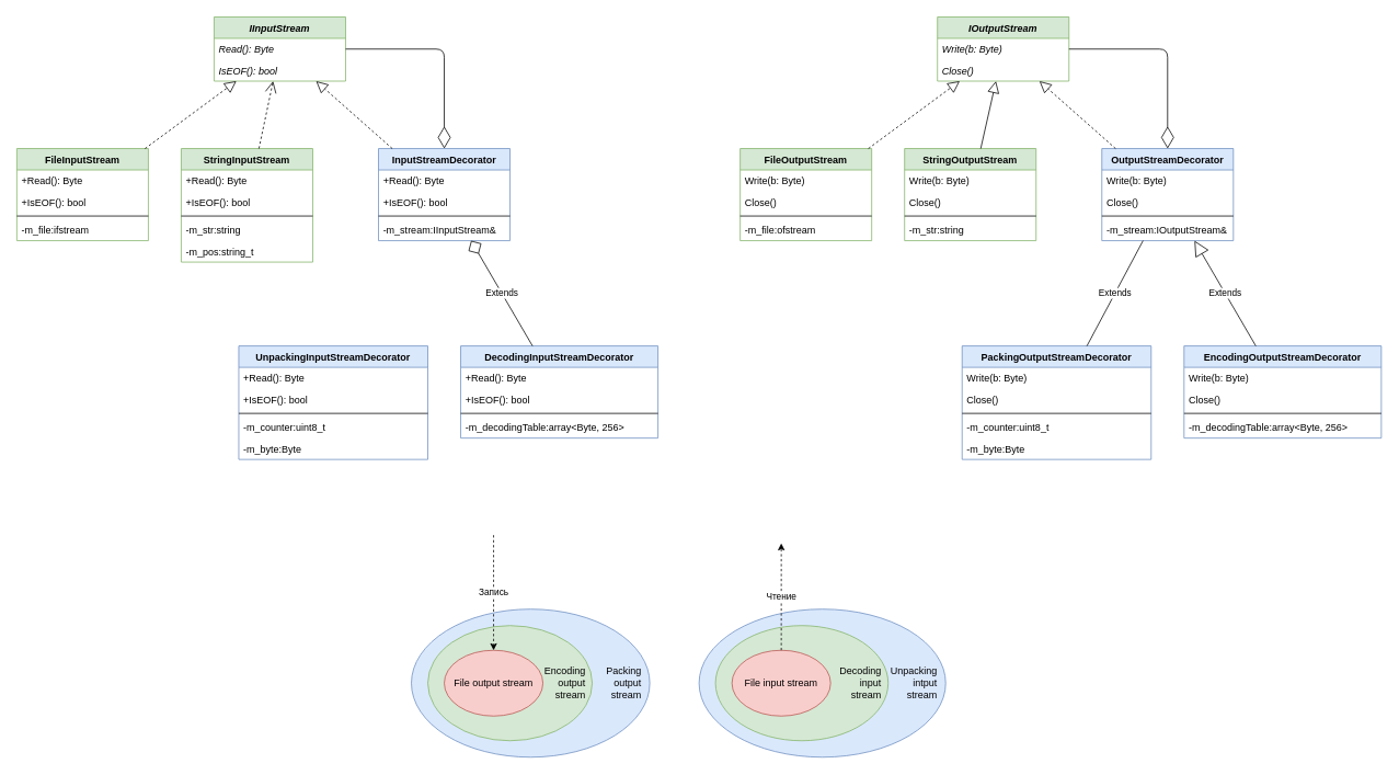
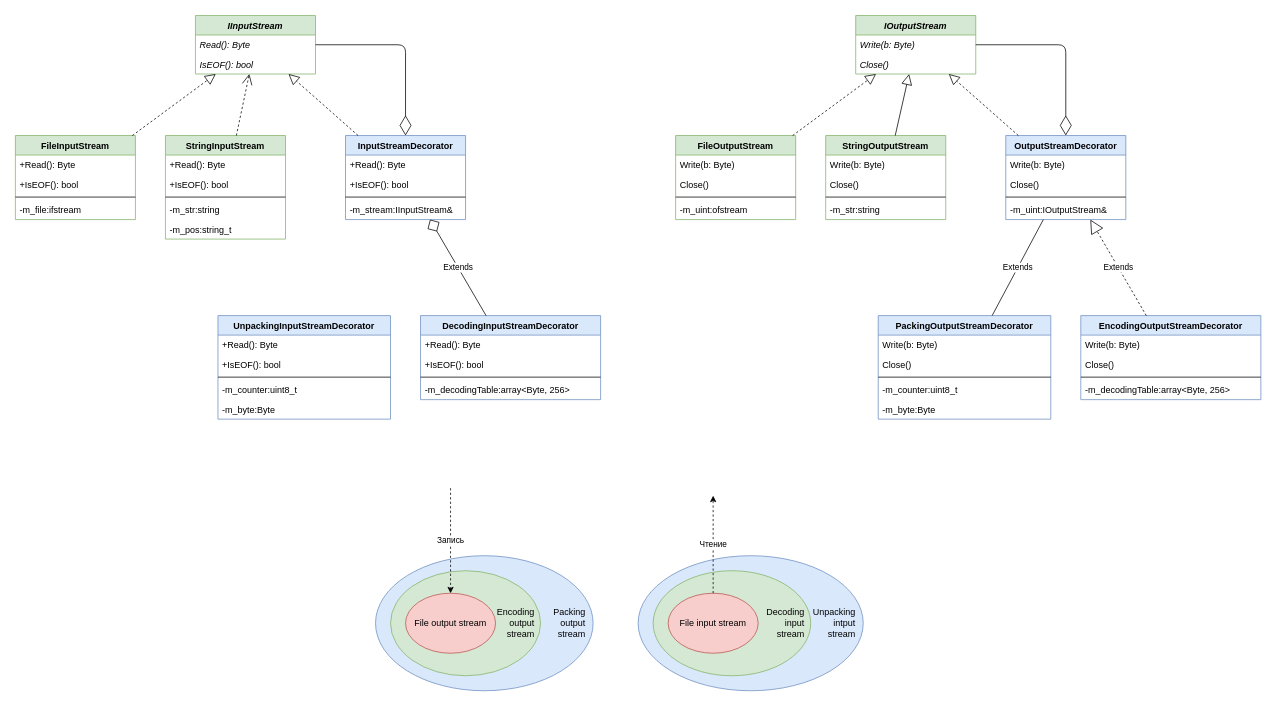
- <mxCell id="45" value="-m_file:ofstream" style="text;strokeColor=none;fillColor=none;align=left;verticalAlign=top;spacingLeft=4;spacingRight=4;overflow=hidden;rotatable=0;points=[[0,0.5],[1,0.5]];portConstraint=eastwest;fontStyle=0" vertex="1" parent="41"><mxGeometry y="86" width="160" height="26" as="geometry" /></mxCell>
+ <mxCell id="45" value="-m_uint:ofstream" style="text;strokeColor=none;fillColor=none;align=left;verticalAlign=top;spacingLeft=4;spacingRight=4;overflow=hidden;rotatable=0;points=[[0,0.5],[1,0.5]];portConstraint=eastwest;fontStyle=0" vertex="1" parent="41"><mxGeometry y="86" width="160" height="26" as="geometry" /></mxCell>
- <mxCell id="57" value="-m_stream:IOutputStream&amp;" style="text;strokeColor=none;fillColor=none;align=left;verticalAlign=top;spacingLeft=4;spacingRight=4;overflow=hidden;rotatable=0;points=[[0,0.5],[1,0.5]];portConstraint=eastwest;fontStyle=0" vertex="1" parent="53"><mxGeometry y="86" width="160" height="26" as="geometry" /></mxCell>
+ <mxCell id="57" value="-m_uint:IOutputStream&amp;" style="text;strokeColor=none;fillColor=none;align=left;verticalAlign=top;spacingLeft=4;spacingRight=4;overflow=hidden;rotatable=0;points=[[0,0.5],[1,0.5]];portConstraint=eastwest;fontStyle=0" vertex="1" parent="53"><mxGeometry y="86" width="160" height="26" as="geometry" /></mxCell>
- <mxCell id="65" value="Extends" style="endArrow=block;endSize=16;endFill=0;html=1;" edge="1" source="60" target="53" parent="1"><mxGeometry width="160" relative="1" as="geometry"><mxPoint x="1480" y="470" as="sourcePoint" /><mxPoint x="1640" y="470" as="targetPoint" /></mxGeometry></mxCell>
+ <mxCell id="65" value="Extends" style="endArrow=block;endSize=16;endFill=0;html=1;dashed=1;" edge="1" source="60" target="53" parent="1"><mxGeometry width="160" relative="1" as="geometry"><mxPoint x="1480" y="470" as="sourcePoint" /><mxPoint x="1640" y="470" as="targetPoint" /></mxGeometry></mxCell>
